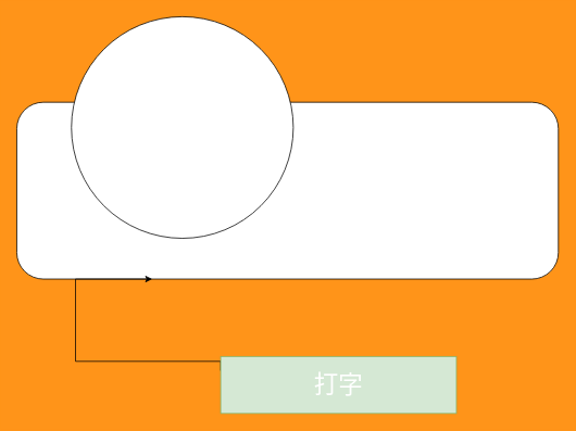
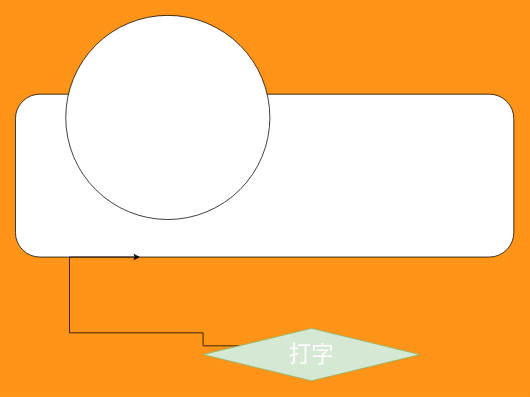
- <mxCell id="4" value="打字" style="rounded=0;whiteSpace=wrap;html=1;direction=west;fillColor=#d5e8d4;strokeColor=#82b366;fontSize=30;fontColor=#FFFFFF;" parent="1" vertex="1"><mxGeometry x="270" y="437" width="289" height="70" as="geometry" /></mxCell>
+ <mxCell id="4" value="打字" style="rhombus;whiteSpace=wrap;html=1;direction=west;fillColor=#d5e8d4;strokeColor=#82b366;fontSize=30;fontColor=#FFFFFF;" parent="1" vertex="1"><mxGeometry x="270" y="437" width="289" height="70" as="geometry" /></mxCell>
